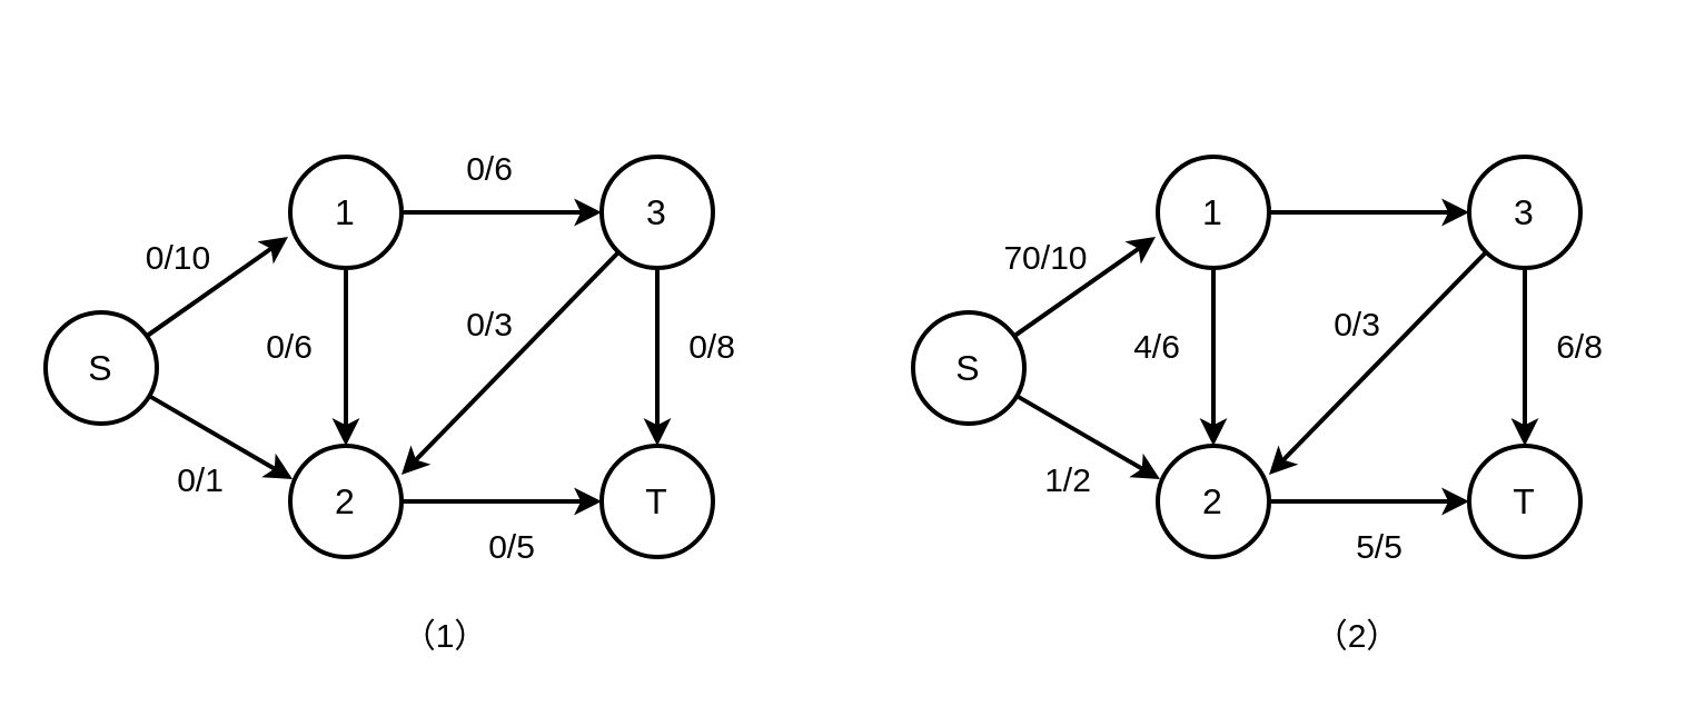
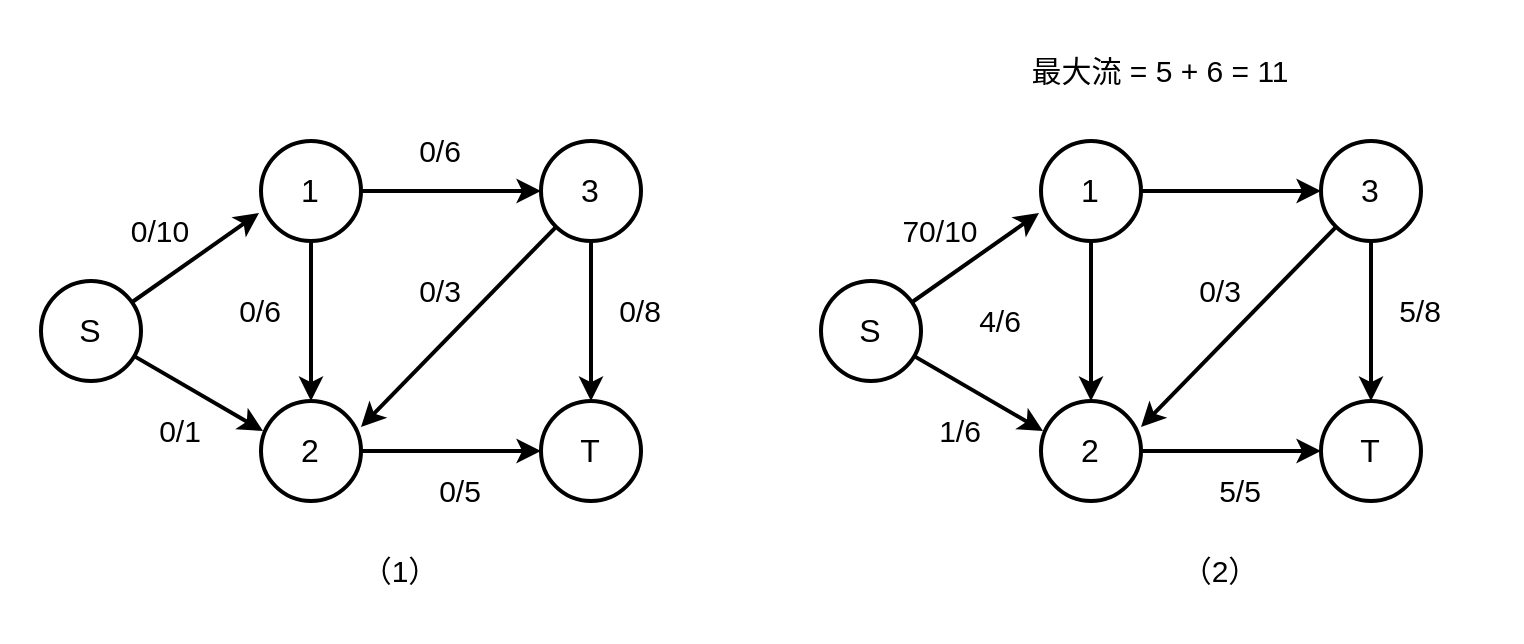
+ <mxCell id="41" value="&lt;span style=&quot;font-size: 15px;&quot;&gt;最大流 = 5 + 6 = 11&lt;/span&gt;" style="text;strokeColor=none;align=center;fillColor=none;html=1;verticalAlign=middle;whiteSpace=wrap;rounded=0;" vertex="1" parent="1"><mxGeometry x="510" y="20" width="140" height="30" as="geometry" /></mxCell>
- <mxCell id="35" value="4/6" style="text;strokeColor=none;align=center;fillColor=none;html=1;verticalAlign=middle;whiteSpace=wrap;rounded=0;spacing=4;fontSize=15;" vertex="1" parent="1"><mxGeometry x="490" y="140" width="60" height="30" as="geometry" /></mxCell>
+ <mxCell id="35" value="4/6" style="text;strokeColor=none;align=center;fillColor=none;html=1;verticalAlign=middle;whiteSpace=wrap;rounded=0;spacing=4;fontSize=15;" vertex="1" parent="1"><mxGeometry x="470" y="145" width="60" height="30" as="geometry" /></mxCell>
- <mxCell id="39" value="6/8" style="text;strokeColor=none;align=center;fillColor=none;html=1;verticalAlign=middle;whiteSpace=wrap;rounded=0;spacing=4;fontSize=15;" vertex="1" parent="1"><mxGeometry x="680" y="140" width="60" height="30" as="geometry" /></mxCell>
+ <mxCell id="39" value="5/8" style="text;strokeColor=none;align=center;fillColor=none;html=1;verticalAlign=middle;whiteSpace=wrap;rounded=0;spacing=4;fontSize=15;" vertex="1" parent="1"><mxGeometry x="680" y="140" width="60" height="30" as="geometry" /></mxCell>
- <mxCell id="37" value="1/2" style="text;strokeColor=none;align=center;fillColor=none;html=1;verticalAlign=middle;whiteSpace=wrap;rounded=0;spacing=4;fontSize=15;" vertex="1" parent="1"><mxGeometry x="450" y="200" width="60" height="30" as="geometry" /></mxCell>
+ <mxCell id="37" value="1/6" style="text;strokeColor=none;align=center;fillColor=none;html=1;verticalAlign=middle;whiteSpace=wrap;rounded=0;spacing=4;fontSize=15;" vertex="1" parent="1"><mxGeometry x="450" y="200" width="60" height="30" as="geometry" /></mxCell>
